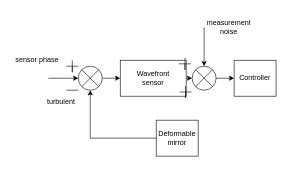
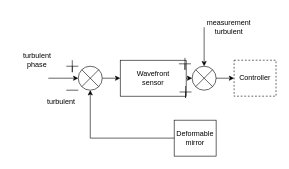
- <mxCell id="21" value="&lt;div&gt;measurement&lt;/div&gt;&lt;div&gt;noise&lt;br&gt;&lt;/div&gt;" style="text;html=1;strokeColor=none;fillColor=none;align=center;verticalAlign=middle;whiteSpace=wrap;overflow=hidden;" vertex="1" parent="1"><mxGeometry x="340" y="20" width="83" height="50" as="geometry" /></mxCell>
+ <mxCell id="21" value="&lt;div&gt;measurement&lt;/div&gt;&lt;div&gt;turbulent&lt;br&gt;&lt;/div&gt;" style="text;html=1;strokeColor=none;fillColor=none;align=center;verticalAlign=middle;whiteSpace=wrap;overflow=hidden;" vertex="1" parent="1"><mxGeometry x="340" y="20" width="83" height="50" as="geometry" /></mxCell>
- <mxCell id="11" value="&lt;div&gt;sensor phase&lt;/div&gt;" style="text;html=1;strokeColor=none;fillColor=none;align=center;verticalAlign=middle;whiteSpace=wrap;overflow=hidden;" parent="1" vertex="1"><mxGeometry x="20" y="80" width="83" height="40" as="geometry" /></mxCell>
+ <mxCell id="11" value="&lt;div&gt;turbulent phase&lt;/div&gt;" style="text;html=1;strokeColor=none;fillColor=none;align=center;verticalAlign=middle;whiteSpace=wrap;overflow=hidden;" parent="1" vertex="1"><mxGeometry x="20" y="80" width="83" height="40" as="geometry" /></mxCell>
- <mxCell id="26" value="Controller" style="rounded=0;whiteSpace=wrap;html=1;" vertex="1" parent="1"><mxGeometry x="390" y="100" width="70" height="60" as="geometry" /></mxCell>
+ <mxCell id="26" value="Controller" style="rounded=0;whiteSpace=wrap;html=1;dashed=1;" vertex="1" parent="1"><mxGeometry x="390" y="100" width="70" height="60" as="geometry" /></mxCell>
- <mxCell id="23" value="&lt;div&gt;Deformable&lt;/div&gt;&lt;div&gt;mirror&lt;br&gt;&lt;/div&gt;" style="rounded=0;whiteSpace=wrap;html=1;" vertex="1" parent="1"><mxGeometry x="260" y="200" width="70" height="60" as="geometry" /></mxCell>
+ <mxCell id="23" value="&lt;div&gt;Deformable&lt;/div&gt;&lt;div&gt;mirror&lt;br&gt;&lt;/div&gt;" style="rounded=0;whiteSpace=wrap;html=1;" vertex="1" parent="1"><mxGeometry x="290" y="200" width="70" height="60" as="geometry" /></mxCell>
